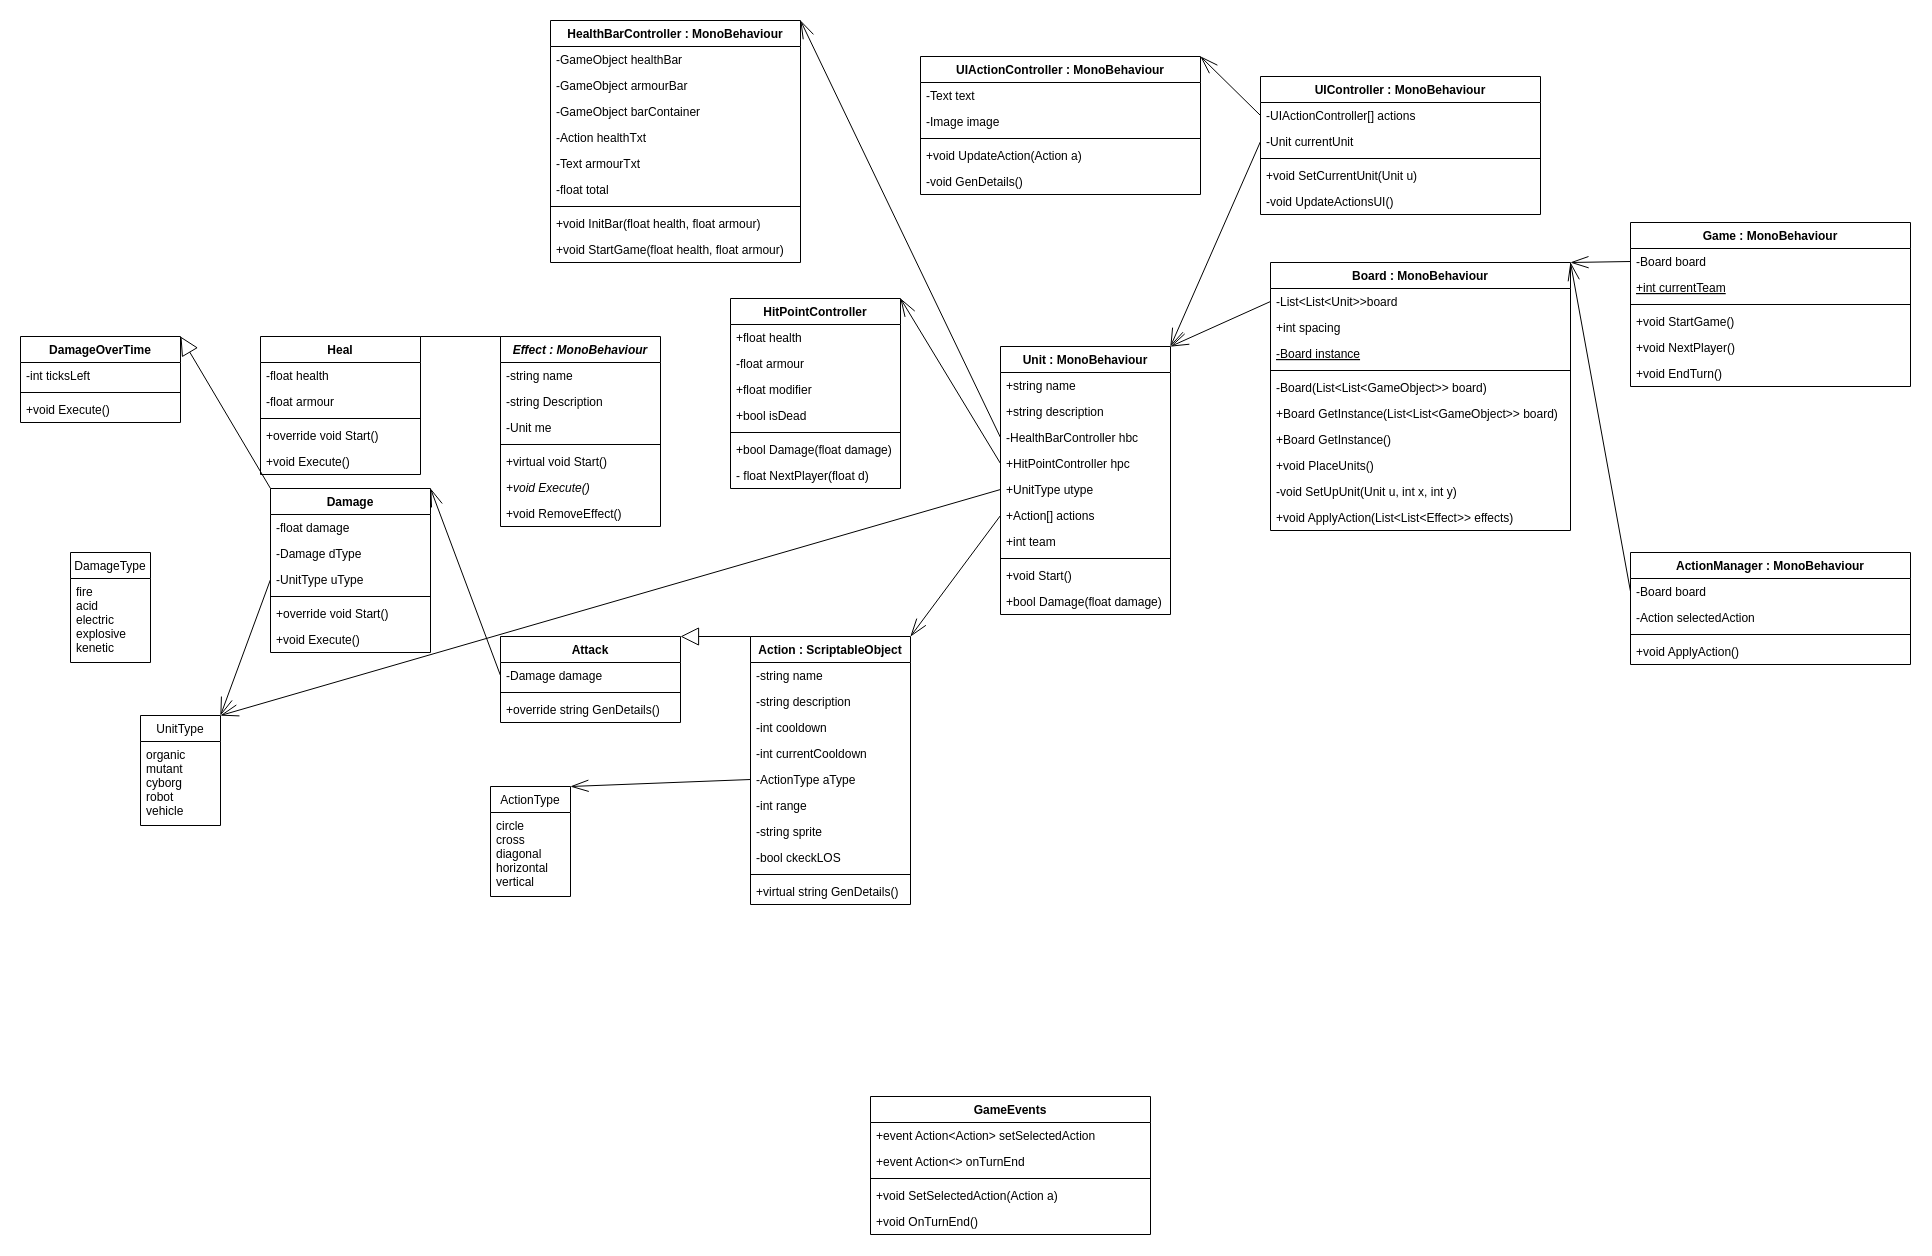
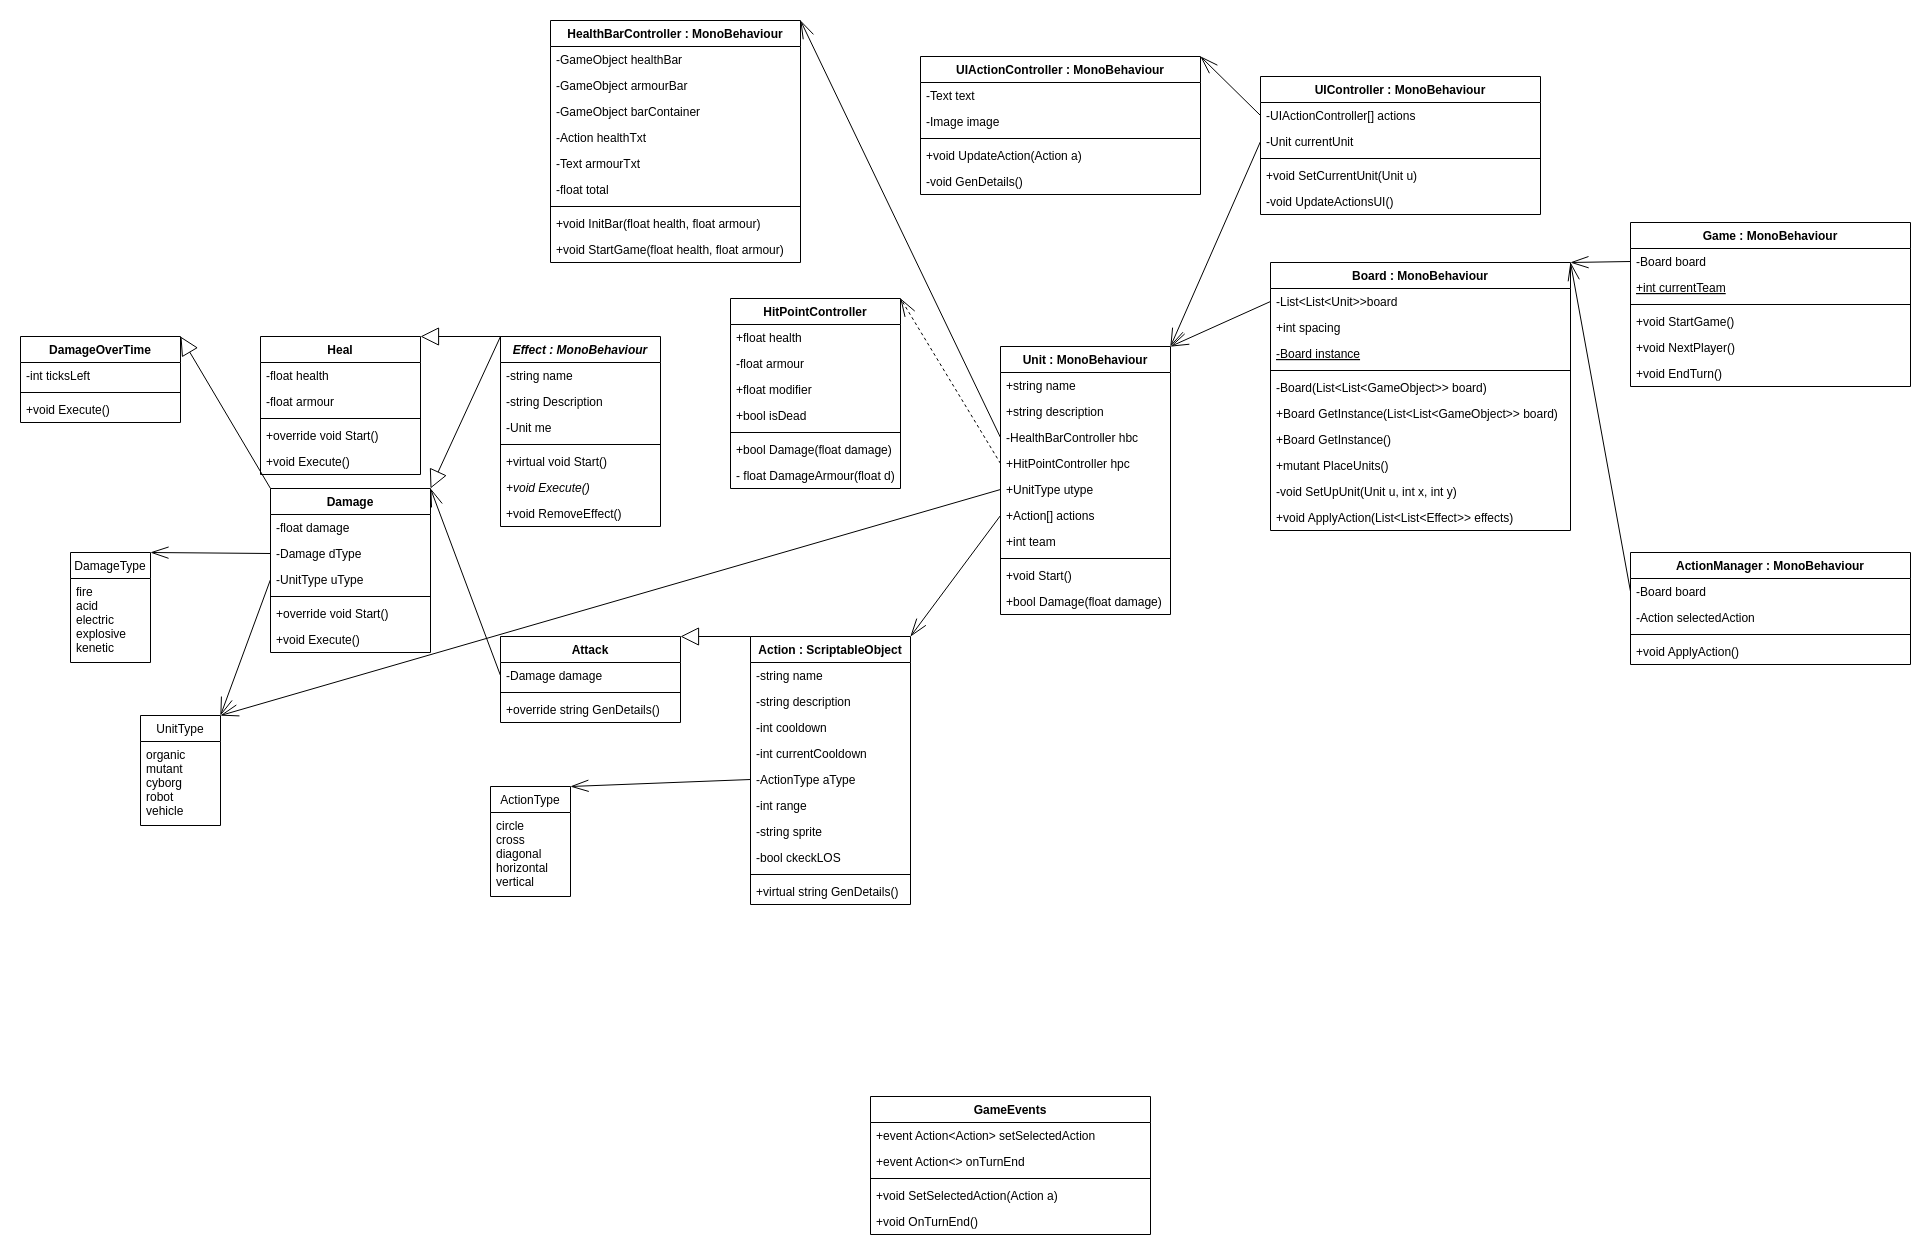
- <mxCell id="69" value="" style="endArrow=none;endSize=16;endFill=0;html=1;shadow=0;strokeColor=#000000;exitX=0;exitY=0;exitDx=0;exitDy=0;entryX=1;entryY=0;entryDx=0;entryDy=0;" parent="1" source="30" target="38" edge="1"><mxGeometry width="160" relative="1" as="geometry"><mxPoint x="480" y="502" as="sourcePoint" /><mxPoint x="410" y="502" as="targetPoint" /></mxGeometry></mxCell>
+ <mxCell id="69" value="" style="endArrow=block;endSize=16;endFill=0;html=1;shadow=0;strokeColor=#000000;exitX=0;exitY=0;exitDx=0;exitDy=0;entryX=1;entryY=0;entryDx=0;entryDy=0;" parent="1" source="30" target="38" edge="1"><mxGeometry width="160" relative="1" as="geometry"><mxPoint x="480" y="502" as="sourcePoint" /><mxPoint x="410" y="502" as="targetPoint" /></mxGeometry></mxCell>
- <mxCell id="65" value="" style="endArrow=openThin;endSize=16;endFill=0;html=1;shadow=0;strokeColor=#000000;entryX=1;entryY=0;entryDx=0;entryDy=0;exitX=0;exitY=0.5;exitDx=0;exitDy=0;" parent="1" source="56" target="44" edge="1"><mxGeometry width="160" relative="1" as="geometry"><mxPoint x="1080" y="459" as="sourcePoint" /><mxPoint x="930" y="452" as="targetPoint" /></mxGeometry></mxCell>
+ <mxCell id="65" value="" style="endArrow=openThin;endSize=16;endFill=0;html=1;shadow=0;strokeColor=#000000;entryX=1;entryY=0;entryDx=0;entryDy=0;exitX=0;exitY=0.5;exitDx=0;exitDy=0;dashed=1;" parent="1" source="56" target="44" edge="1"><mxGeometry width="160" relative="1" as="geometry"><mxPoint x="1080" y="459" as="sourcePoint" /><mxPoint x="930" y="452" as="targetPoint" /></mxGeometry></mxCell>
+ <mxCell id="68" value="" style="endArrow=block;endSize=16;endFill=0;html=1;shadow=0;strokeColor=#000000;exitX=0;exitY=0;exitDx=0;exitDy=0;entryX=1;entryY=0;entryDx=0;entryDy=0;" parent="1" source="30" target="23" edge="1"><mxGeometry width="160" relative="1" as="geometry"><mxPoint x="800" y="1282" as="sourcePoint" /><mxPoint x="400" y="470.889" as="targetPoint" /></mxGeometry></mxCell>
- <mxCell id="85" value="+void PlaceUnits()" style="text;strokeColor=none;fillColor=none;align=left;verticalAlign=top;spacingLeft=4;spacingRight=4;overflow=hidden;rotatable=0;points=[[0,0.5],[1,0.5]];portConstraint=eastwest;" parent="77" vertex="1"><mxGeometry y="190" width="300" height="26" as="geometry" /></mxCell>
+ <mxCell id="85" value="+mutant PlaceUnits()" style="text;strokeColor=none;fillColor=none;align=left;verticalAlign=top;spacingLeft=4;spacingRight=4;overflow=hidden;rotatable=0;points=[[0,0.5],[1,0.5]];portConstraint=eastwest;" parent="77" vertex="1"><mxGeometry y="190" width="300" height="26" as="geometry" /></mxCell>
- <mxCell id="51" value="- float NextPlayer(float d)" style="text;strokeColor=none;fillColor=none;align=left;verticalAlign=top;spacingLeft=4;spacingRight=4;overflow=hidden;rotatable=0;points=[[0,0.5],[1,0.5]];portConstraint=eastwest;" vertex="1" parent="44"><mxGeometry y="164" width="170" height="26" as="geometry" /></mxCell>
+ <mxCell id="51" value="- float DamageArmour(float d)" style="text;strokeColor=none;fillColor=none;align=left;verticalAlign=top;spacingLeft=4;spacingRight=4;overflow=hidden;rotatable=0;points=[[0,0.5],[1,0.5]];portConstraint=eastwest;" vertex="1" parent="44"><mxGeometry y="164" width="170" height="26" as="geometry" /></mxCell>
+ <mxCell id="70" value="" style="endArrow=openThin;endSize=16;endFill=0;html=1;shadow=0;strokeColor=#000000;entryX=1;entryY=0;entryDx=0;entryDy=0;exitX=0;exitY=0.5;exitDx=0;exitDy=0;" parent="1" source="25" target="21" edge="1"><mxGeometry width="160" relative="1" as="geometry"><mxPoint x="540" y="1347" as="sourcePoint" /><mxPoint x="490" y="1348" as="targetPoint" /></mxGeometry></mxCell>
